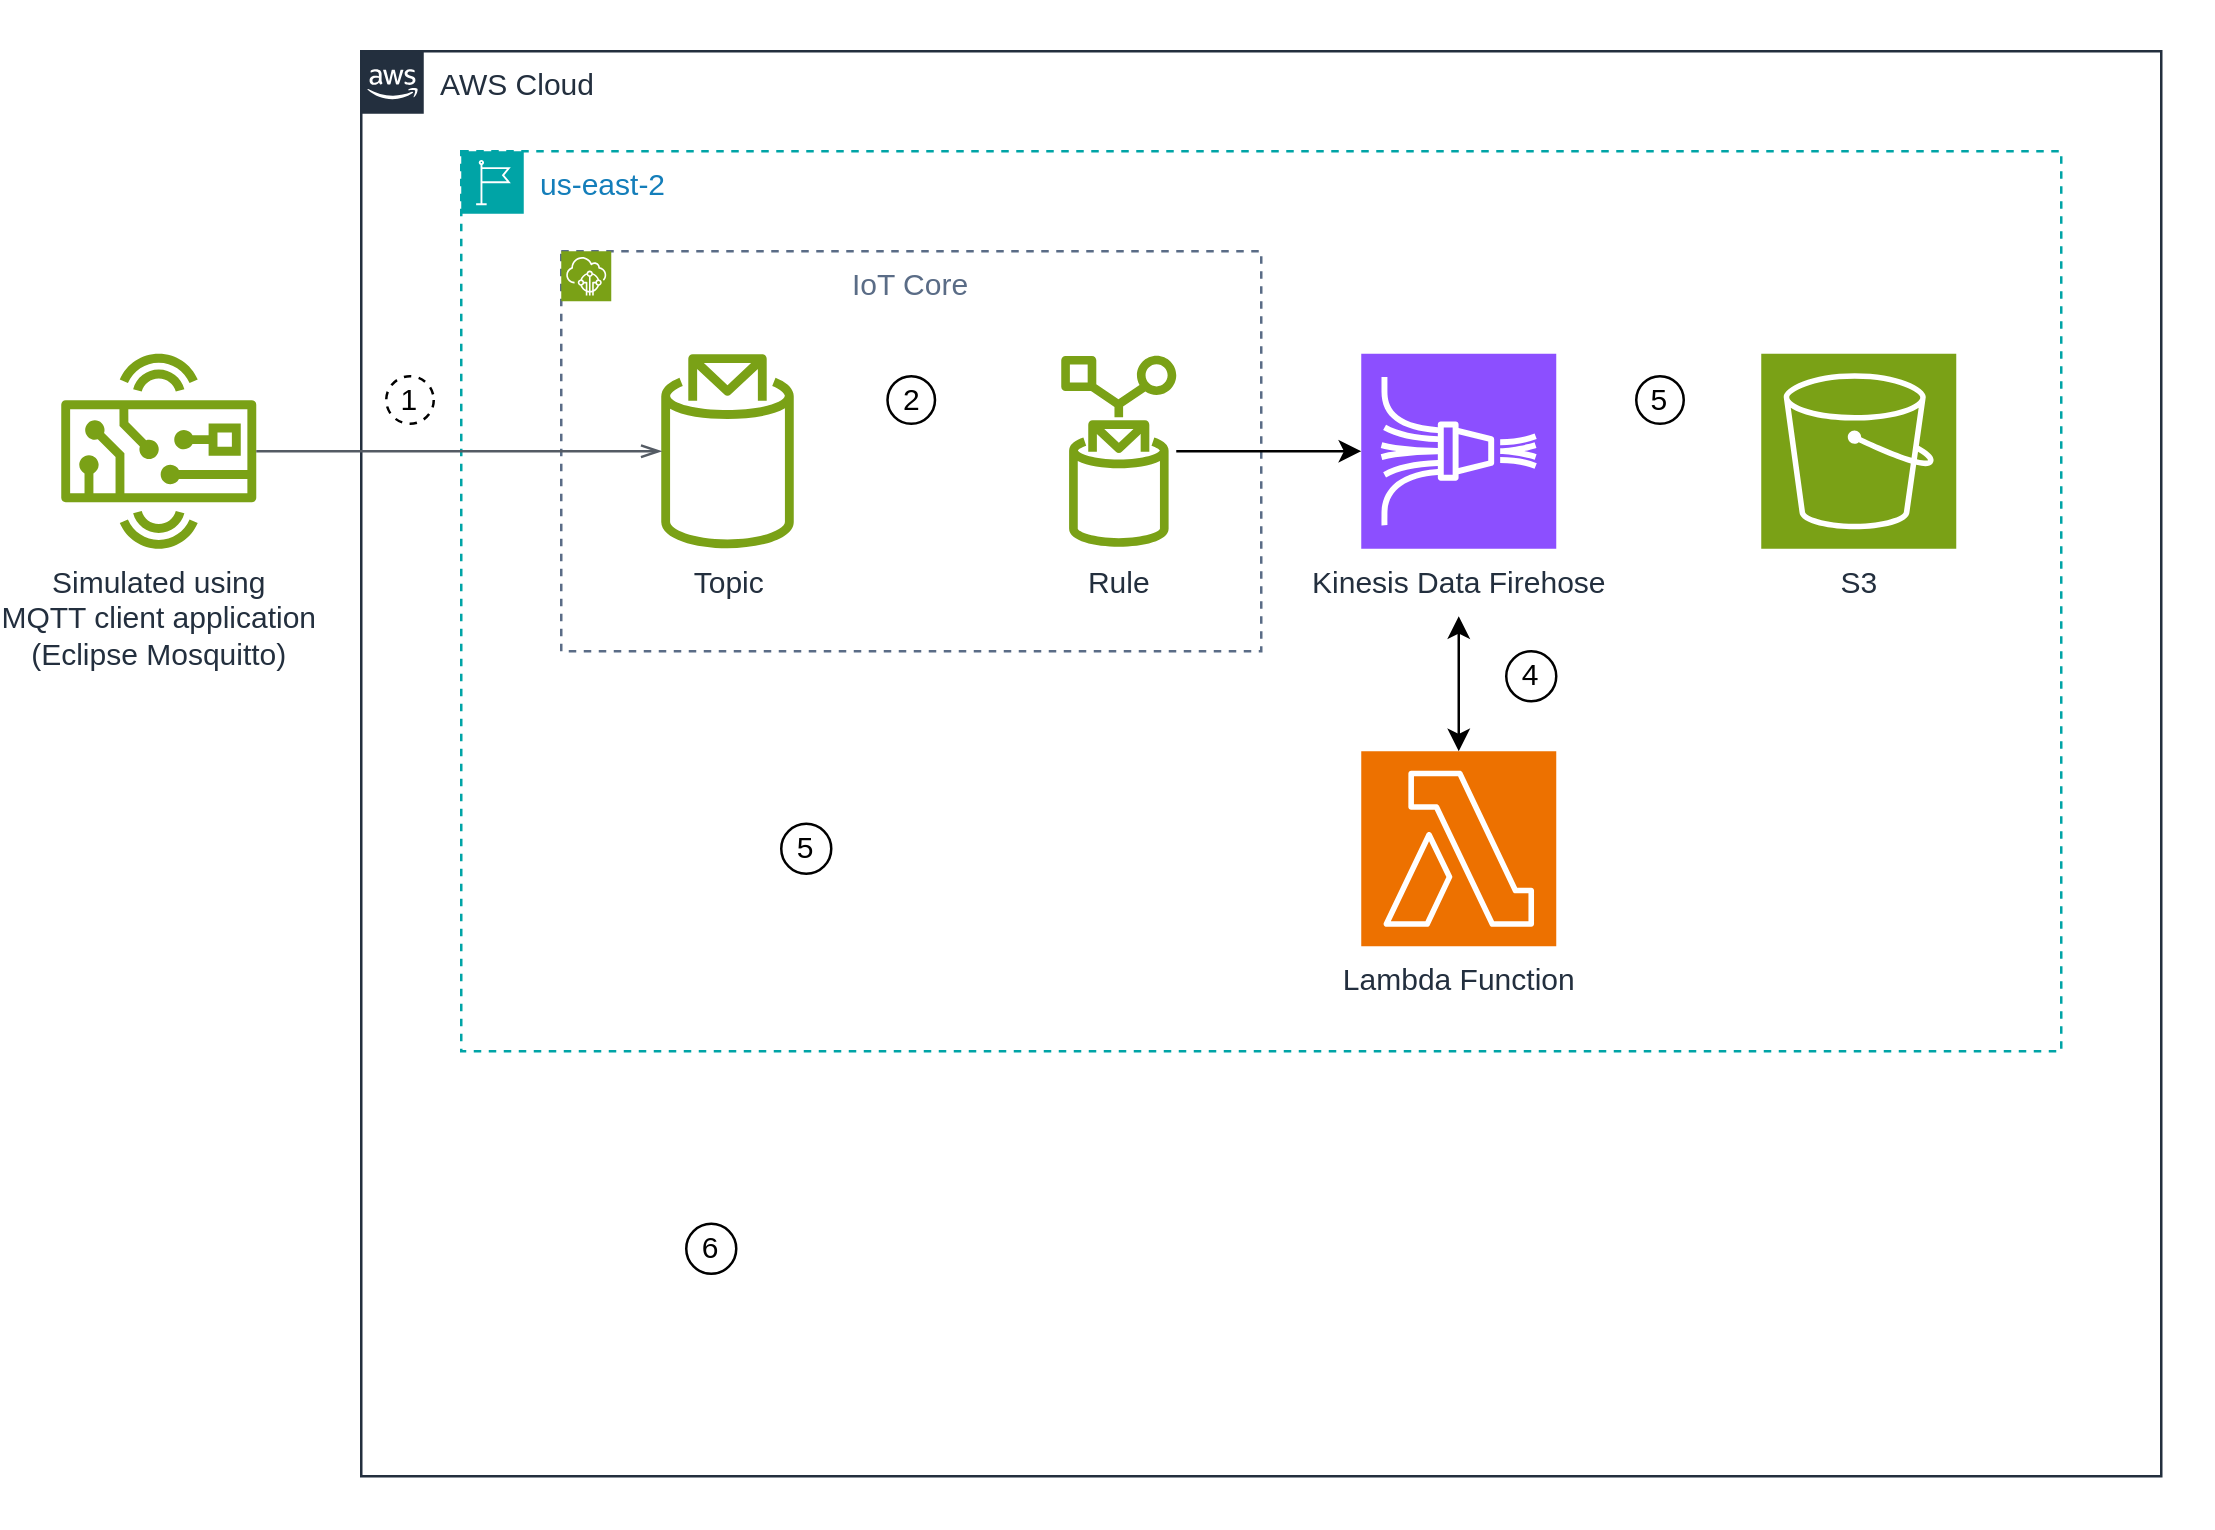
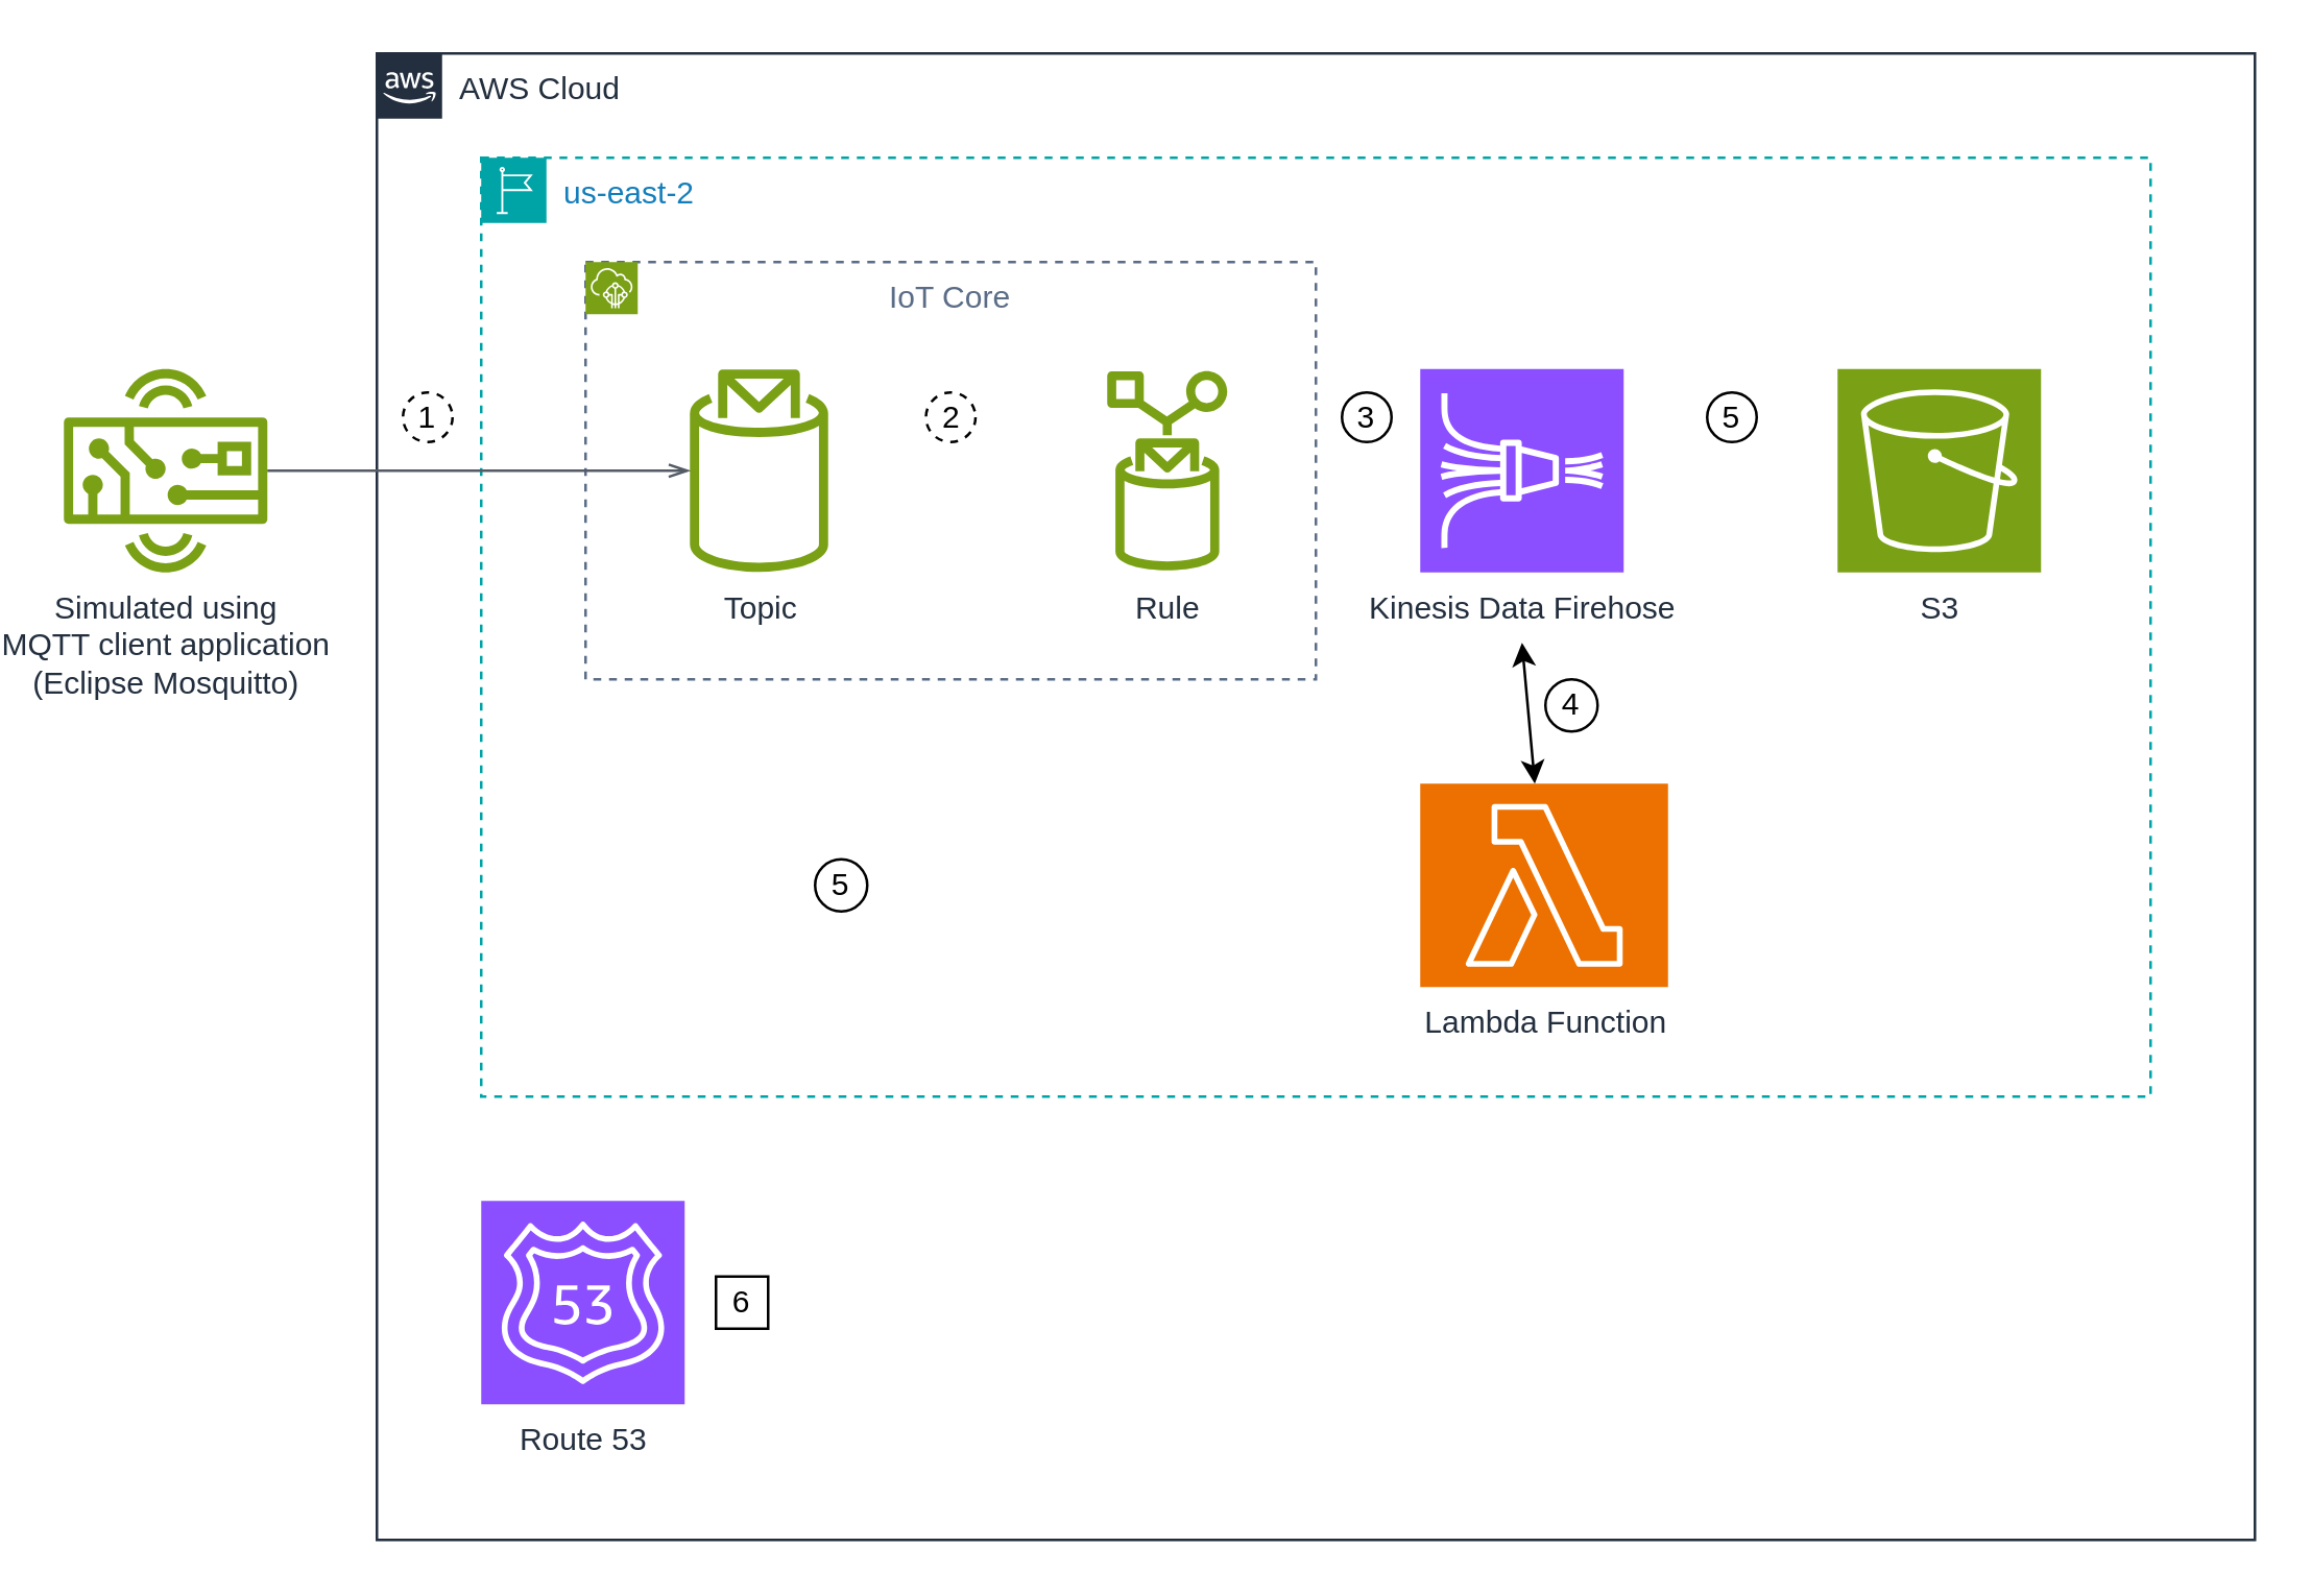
- <mxCell id="8" value="2" style="ellipse;whiteSpace=wrap;html=1;aspect=fixed;" parent="3" vertex="1"><mxGeometry x="170.5" y="90" width="19" height="19" as="geometry" /></mxCell>
+ <mxCell id="8" value="2" style="ellipse;whiteSpace=wrap;html=1;aspect=fixed;dashed=1;" parent="3" vertex="1"><mxGeometry x="170.5" y="90" width="19" height="19" as="geometry" /></mxCell>
+ <mxCell id="9" value="3" style="ellipse;whiteSpace=wrap;html=1;aspect=fixed;" parent="3" vertex="1"><mxGeometry x="330" y="90" width="19" height="19" as="geometry" /></mxCell>
- <mxCell id="15" value="" style="edgeStyle=orthogonalEdgeStyle;rounded=0;orthogonalLoop=1;jettySize=auto;html=1;" parent="3" source="6" target="11" edge="1"><mxGeometry relative="1" as="geometry" /></mxCell>
- <mxCell id="13" value="4" style="ellipse;whiteSpace=wrap;html=1;aspect=fixed;" parent="3" vertex="1"><mxGeometry x="418" y="200" width="20" height="20" as="geometry" /></mxCell>
+ <mxCell id="13" value="4" style="ellipse;whiteSpace=wrap;html=1;aspect=fixed;" parent="3" vertex="1"><mxGeometry x="408" y="200" width="20" height="20" as="geometry" /></mxCell>
- <mxCell id="12" value="Lambda Function" style="sketch=0;points=[[0,0,0],[0.25,0,0],[0.5,0,0],[0.75,0,0],[1,0,0],[0,1,0],[0.25,1,0],[0.5,1,0],[0.75,1,0],[1,1,0],[0,0.25,0],[0,0.5,0],[0,0.75,0],[1,0.25,0],[1,0.5,0],[1,0.75,0]];outlineConnect=0;fontColor=#232F3E;fillColor=#ED7100;strokeColor=#ffffff;dashed=0;verticalLabelPosition=bottom;verticalAlign=top;align=center;html=1;fontSize=12;fontStyle=0;aspect=fixed;shape=mxgraph.aws4.resourceIcon;resIcon=mxgraph.aws4.lambda;" parent="3" vertex="1"><mxGeometry x="360" y="240" width="78" height="78" as="geometry" /></mxCell>
+ <mxCell id="12" value="Lambda Function" style="sketch=0;points=[[0,0,0],[0.25,0,0],[0.5,0,0],[0.75,0,0],[1,0,0],[0,1,0],[0.25,1,0],[0.5,1,0],[0.75,1,0],[1,1,0],[0,0.25,0],[0,0.5,0],[0,0.75,0],[1,0.25,0],[1,0.5,0],[1,0.75,0]];outlineConnect=0;fontColor=#232F3E;fillColor=#ED7100;strokeColor=#ffffff;dashed=0;verticalLabelPosition=bottom;verticalAlign=top;align=center;html=1;fontSize=12;fontStyle=0;aspect=fixed;shape=mxgraph.aws4.resourceIcon;resIcon=mxgraph.aws4.lambda;" parent="3" vertex="1"><mxGeometry x="360" y="240" width="95" height="78" as="geometry" /></mxCell>
+ <mxCell id="19" value="Route 53" style="sketch=0;points=[[0,0,0],[0.25,0,0],[0.5,0,0],[0.75,0,0],[1,0,0],[0,1,0],[0.25,1,0],[0.5,1,0],[0.75,1,0],[1,1,0],[0,0.25,0],[0,0.5,0],[0,0.75,0],[1,0.25,0],[1,0.5,0],[1,0.75,0]];outlineConnect=0;fontColor=#232F3E;fillColor=#8C4FFF;strokeColor=#ffffff;dashed=0;verticalLabelPosition=bottom;verticalAlign=top;align=center;html=1;fontSize=12;fontStyle=0;aspect=fixed;shape=mxgraph.aws4.resourceIcon;resIcon=mxgraph.aws4.route_53;" parent="2" vertex="1"><mxGeometry x="40" y="440" width="78" height="78" as="geometry" /></mxCell>
- <mxCell id="20" value="6" style="ellipse;whiteSpace=wrap;html=1;aspect=fixed;" vertex="1" parent="2"><mxGeometry x="130" y="469" width="20" height="20" as="geometry" /></mxCell>
+ <mxCell id="20" value="6" style="whiteSpace=wrap;html=1;aspect=fixed;rounded=0;" vertex="1" parent="2"><mxGeometry x="130" y="469" width="20" height="20" as="geometry" /></mxCell>
